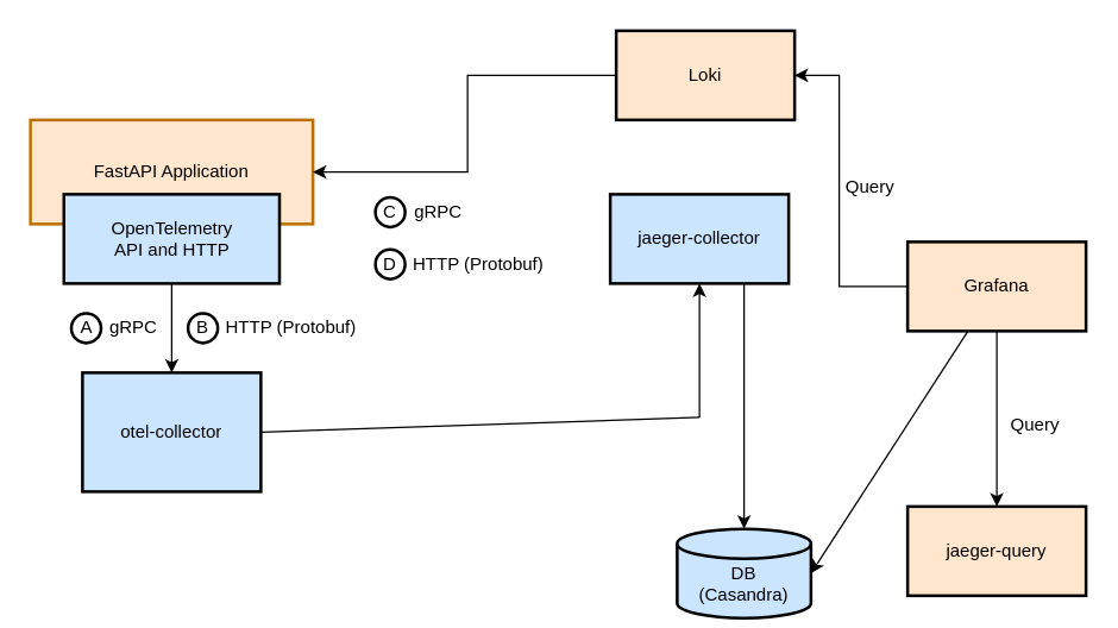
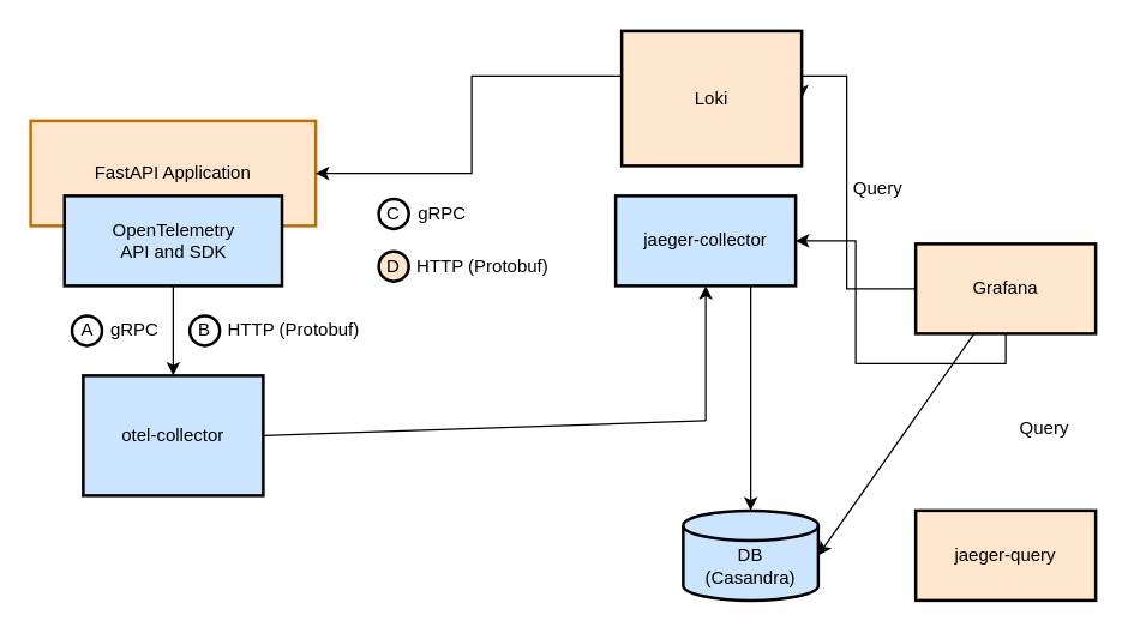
- <mxCell id="25" value="Loki" style="rounded=0;whiteSpace=wrap;html=1;fillColor=#ffe6cc;strokeColor=#000000;strokeWidth=2;fontColor=#000000;" vertex="1" parent="1"><mxGeometry x="414" y="20" width="120" height="60" as="geometry" /></mxCell>
+ <mxCell id="25" value="Loki" style="rounded=0;whiteSpace=wrap;html=1;fillColor=#ffe6cc;strokeColor=#000000;strokeWidth=2;fontColor=#000000;" vertex="1" parent="1"><mxGeometry x="414" y="20" width="120" height="90" as="geometry" /></mxCell>
- <mxCell id="3" value="OpenTelemetry&lt;br&gt;API and HTTP" style="rounded=0;whiteSpace=wrap;html=1;strokeWidth=2;fillColor=#cce5ff;strokeColor=#000000;fontColor=#000000;" vertex="1" parent="1"><mxGeometry x="42.5" y="130" width="145" height="60" as="geometry" /></mxCell>
+ <mxCell id="3" value="OpenTelemetry&lt;br&gt;API and SDK" style="rounded=0;whiteSpace=wrap;html=1;strokeWidth=2;fillColor=#cce5ff;strokeColor=#000000;fontColor=#000000;" vertex="1" parent="1"><mxGeometry x="42.5" y="130" width="145" height="60" as="geometry" /></mxCell>
- <mxCell id="16" value="D" style="ellipse;whiteSpace=wrap;html=1;strokeWidth=2;fontColor=#000000;strokeColor=#000000;fillColor=#FFFFFF;" vertex="1" parent="1"><mxGeometry x="252" y="167" width="20" height="20" as="geometry" /></mxCell>
+ <mxCell id="16" value="D" style="ellipse;whiteSpace=wrap;html=1;strokeWidth=2;fontColor=#000000;strokeColor=#000000;fillColor=#ffe6cc;" vertex="1" parent="1"><mxGeometry x="252" y="167" width="20" height="20" as="geometry" /></mxCell>
- <mxCell id="22" style="edgeStyle=orthogonalEdgeStyle;rounded=0;orthogonalLoop=1;jettySize=auto;html=1;exitX=0.5;exitY=1;exitDx=0;exitDy=0;entryX=0.5;entryY=0;entryDx=0;entryDy=0;fontColor=#000000;strokeColor=#000000;" edge="1" parent="1" source="23" target="7"><mxGeometry relative="1" as="geometry"><mxPoint x="654" y="350" as="targetPoint" /></mxGeometry></mxCell>
+ <mxCell id="22" style="edgeStyle=orthogonalEdgeStyle;rounded=0;orthogonalLoop=1;jettySize=auto;html=1;exitX=0.5;exitY=1;exitDx=0;exitDy=0;fontColor=#000000;strokeColor=#000000;" edge="1" parent="1" source="23" target="5"><mxGeometry relative="1" as="geometry"><mxPoint x="654" y="350" as="targetPoint" /></mxGeometry></mxCell>
- <mxCell id="6" value="&lt;br&gt;DB&lt;br&gt;(Casandra)" style="strokeWidth=2;html=1;shape=mxgraph.flowchart.database;whiteSpace=wrap;fillColor=#cce5ff;strokeColor=#000000;fontColor=#000000;" vertex="1" parent="1"><mxGeometry x="455" y="355" width="90" height="60" as="geometry" /></mxCell>
+ <mxCell id="6" value="&lt;br&gt;DB&lt;br&gt;(Casandra)" style="strokeWidth=2;html=1;shape=mxgraph.flowchart.database;whiteSpace=wrap;fillColor=#cce5ff;strokeColor=#000000;fontColor=#000000;" vertex="1" parent="1"><mxGeometry x="455" y="340" width="90" height="60" as="geometry" /></mxCell>
